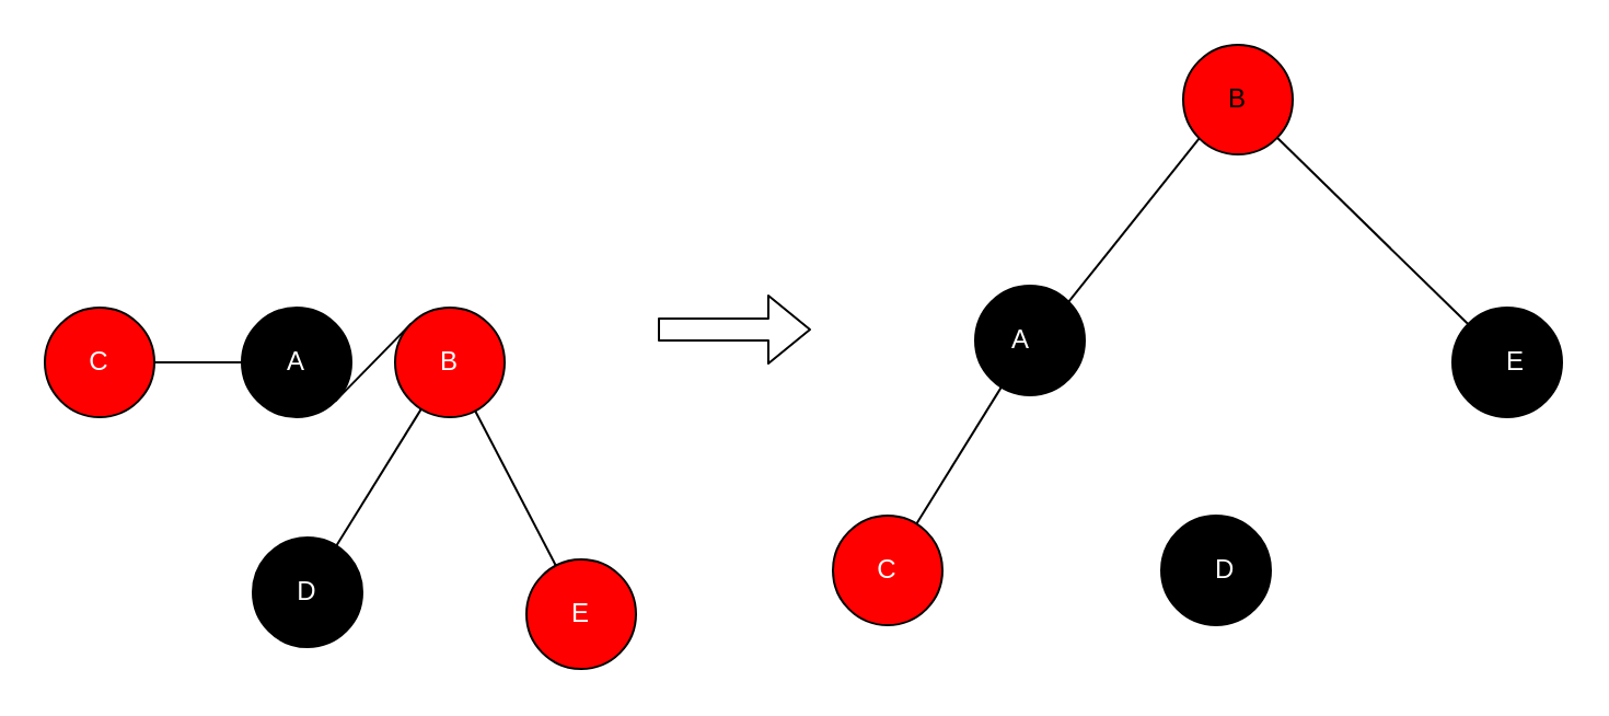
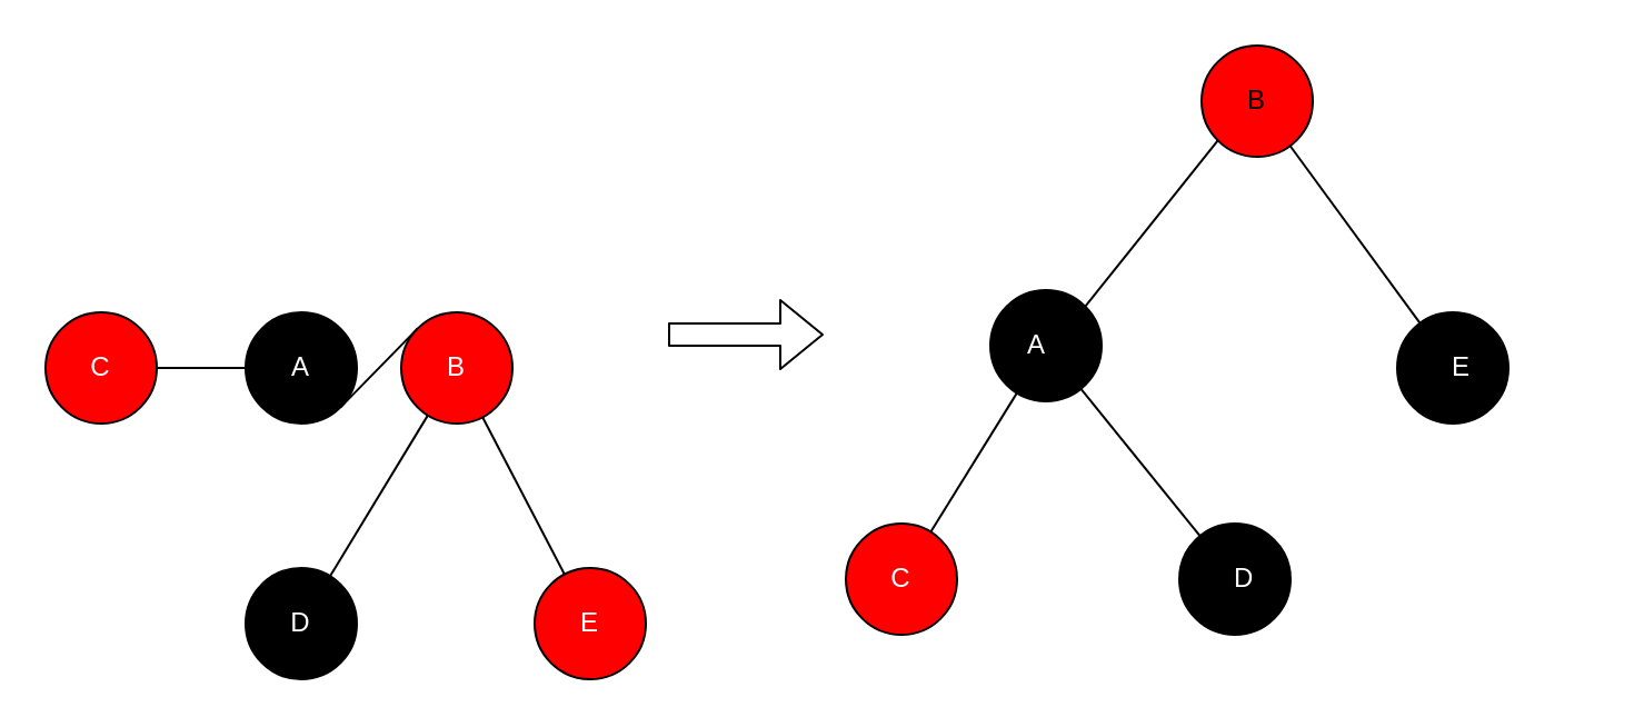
- <mxCell id="9" value="E&lt;font color=&quot;#ffffff&quot;&gt;E&lt;/font&gt;" style="ellipse;whiteSpace=wrap;html=1;aspect=fixed;shadow=0;fillColor=#000000;align=center;" vertex="1" parent="1"><mxGeometry x="663" y="140" width="50" height="50" as="geometry" /></mxCell>
+ <mxCell id="9" value="E&lt;font color=&quot;#ffffff&quot;&gt;E&lt;/font&gt;" style="ellipse;whiteSpace=wrap;html=1;aspect=fixed;shadow=0;fillColor=#000000;align=center;" vertex="1" parent="1"><mxGeometry x="628" y="140" width="50" height="50" as="geometry" /></mxCell>
+ <mxCell id="6" value="" style="edgeStyle=none;rounded=0;orthogonalLoop=1;jettySize=auto;html=1;startArrow=none;startFill=0;endArrow=none;endFill=0;" edge="1" parent="1" source="4" target="10"><mxGeometry relative="1" as="geometry" /></mxCell>
- <mxCell id="19" value="D" style="ellipse;whiteSpace=wrap;html=1;aspect=fixed;shadow=0;fillColor=#000000;fontColor=#FFFFFF;" vertex="1" parent="1"><mxGeometry x="115" y="245" width="50" height="50" as="geometry" /></mxCell>
+ <mxCell id="19" value="D" style="ellipse;whiteSpace=wrap;html=1;aspect=fixed;shadow=0;fillColor=#000000;fontColor=#FFFFFF;" vertex="1" parent="1"><mxGeometry x="110" y="255" width="50" height="50" as="geometry" /></mxCell>
